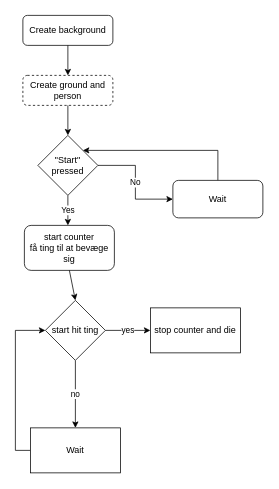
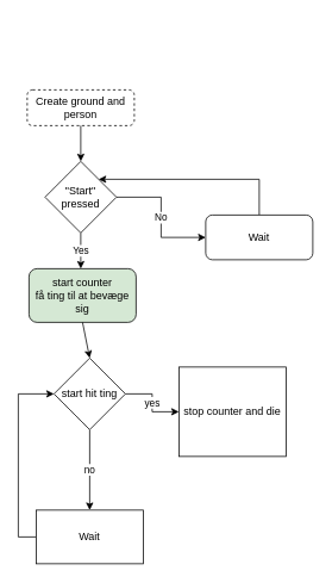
- <mxCell id="2" value="Create background" style="rounded=1;whiteSpace=wrap;html=1;fontSize=12;glass=0;strokeWidth=1;shadow=0;" parent="1" vertex="1"><mxGeometry x="30" y="20" width="120" height="40" as="geometry" /></mxCell>
- <mxCell id="4" value="" style="endArrow=classic;html=1;rounded=0;exitX=0.5;exitY=1;exitDx=0;exitDy=0;entryX=0.5;entryY=0;entryDx=0;entryDy=0;" edge="1" parent="1" source="2" target="3"><mxGeometry width="50" height="50" relative="1" as="geometry"><mxPoint x="260" y="260" as="sourcePoint" /><mxPoint x="310" y="210" as="targetPoint" /></mxGeometry></mxCell>
- <mxCell id="12" value="&lt;div&gt;start counter&lt;/div&gt;&lt;div&gt;få ting til at bevæge sig&lt;/div&gt;" style="rounded=1;whiteSpace=wrap;html=1;" vertex="1" parent="1"><mxGeometry x="32" y="300" width="120" height="60" as="geometry" /></mxCell>
+ <mxCell id="12" value="&lt;div&gt;start counter&lt;/div&gt;&lt;div&gt;få ting til at bevæge sig&lt;/div&gt;" style="rounded=1;whiteSpace=wrap;html=1;fillColor=#d5e8d4;" vertex="1" parent="1"><mxGeometry x="32" y="300" width="120" height="60" as="geometry" /></mxCell>
- <mxCell id="17" value="stop counter and die" style="whiteSpace=wrap;html=1;" vertex="1" parent="1"><mxGeometry x="200" y="410" width="120" height="60" as="geometry" /></mxCell>
+ <mxCell id="17" value="stop counter and die" style="whiteSpace=wrap;html=1;" vertex="1" parent="1"><mxGeometry x="200" y="410" width="120" height="100" as="geometry" /></mxCell>
